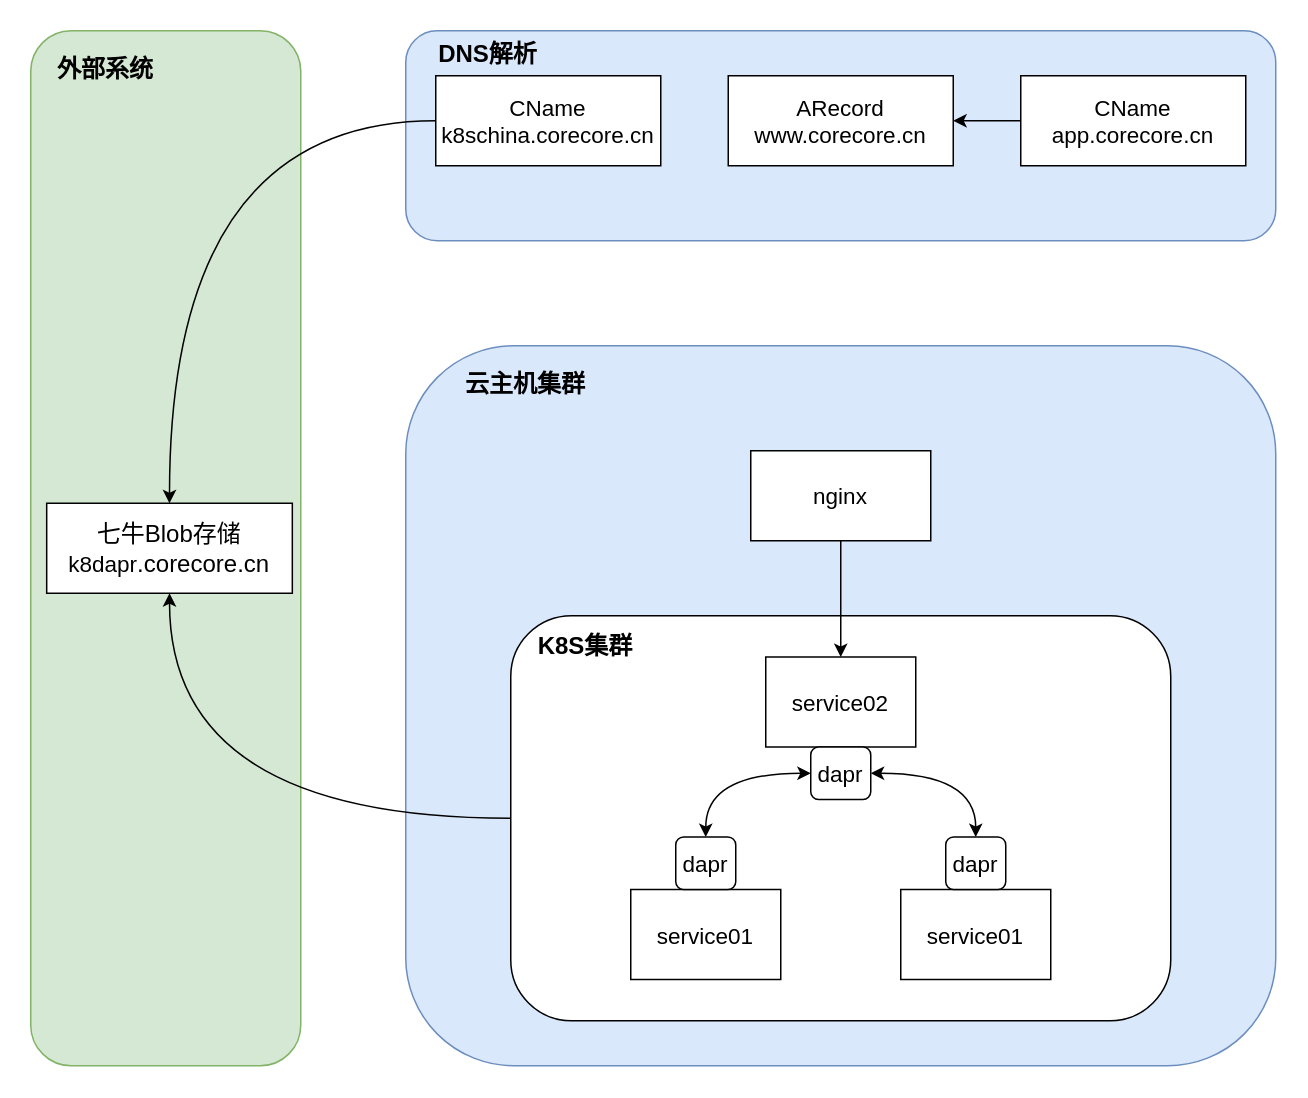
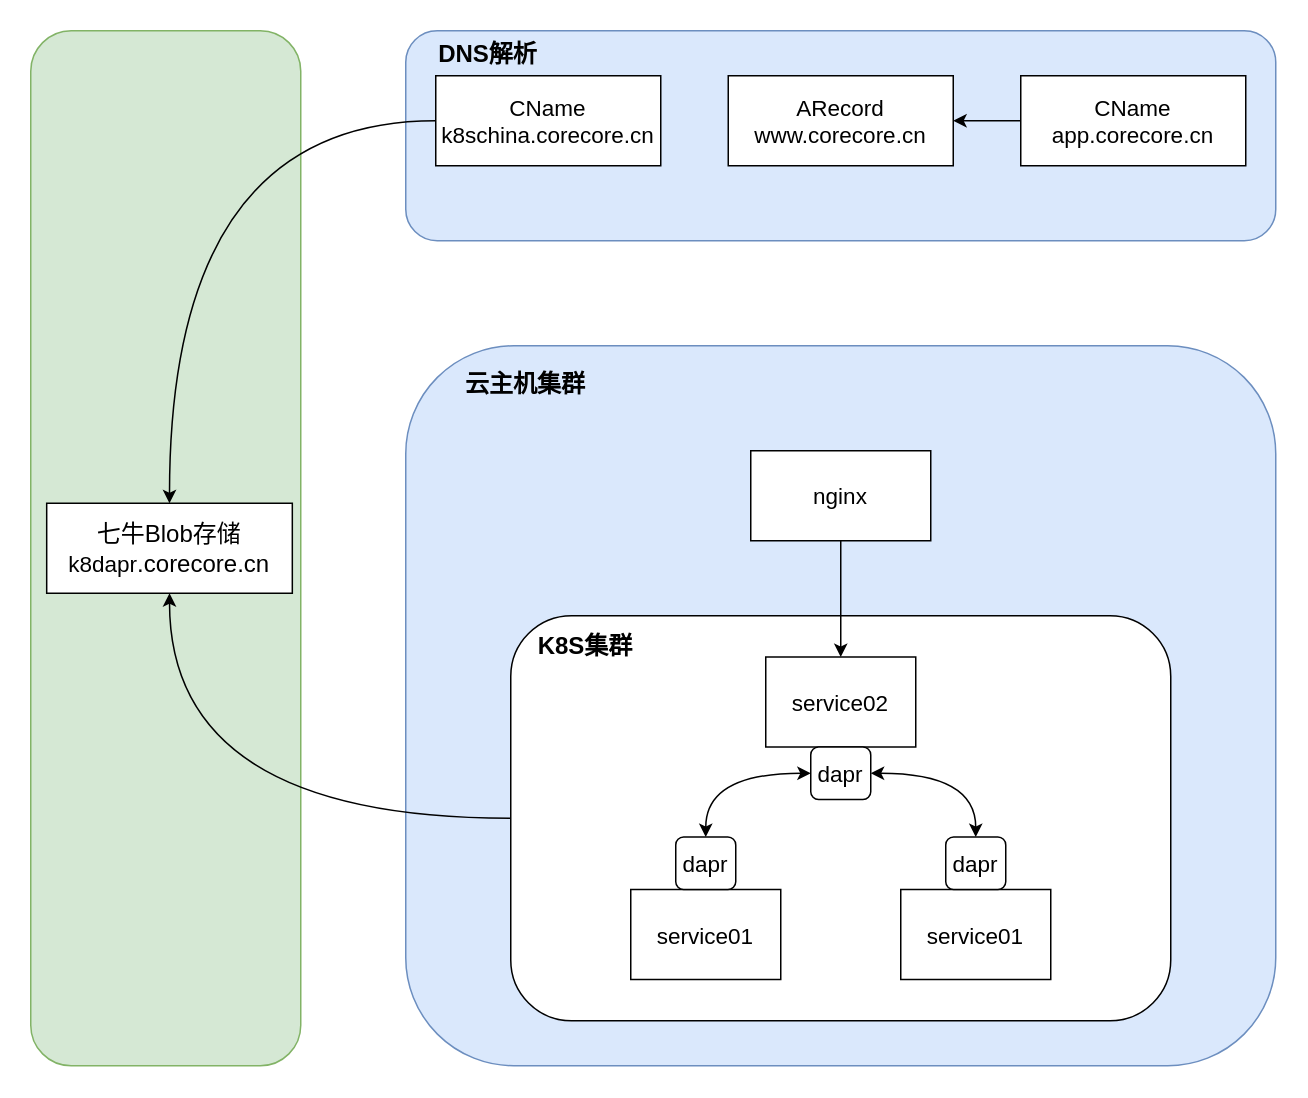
- <mxCell id="21" value="外部系统" style="text;html=1;strokeColor=none;fillColor=none;align=center;verticalAlign=middle;whiteSpace=wrap;rounded=0;fontStyle=1;fontSize=16;" parent="1" vertex="1"><mxGeometry x="20" y="30" width="100" height="30" as="geometry" /></mxCell>
